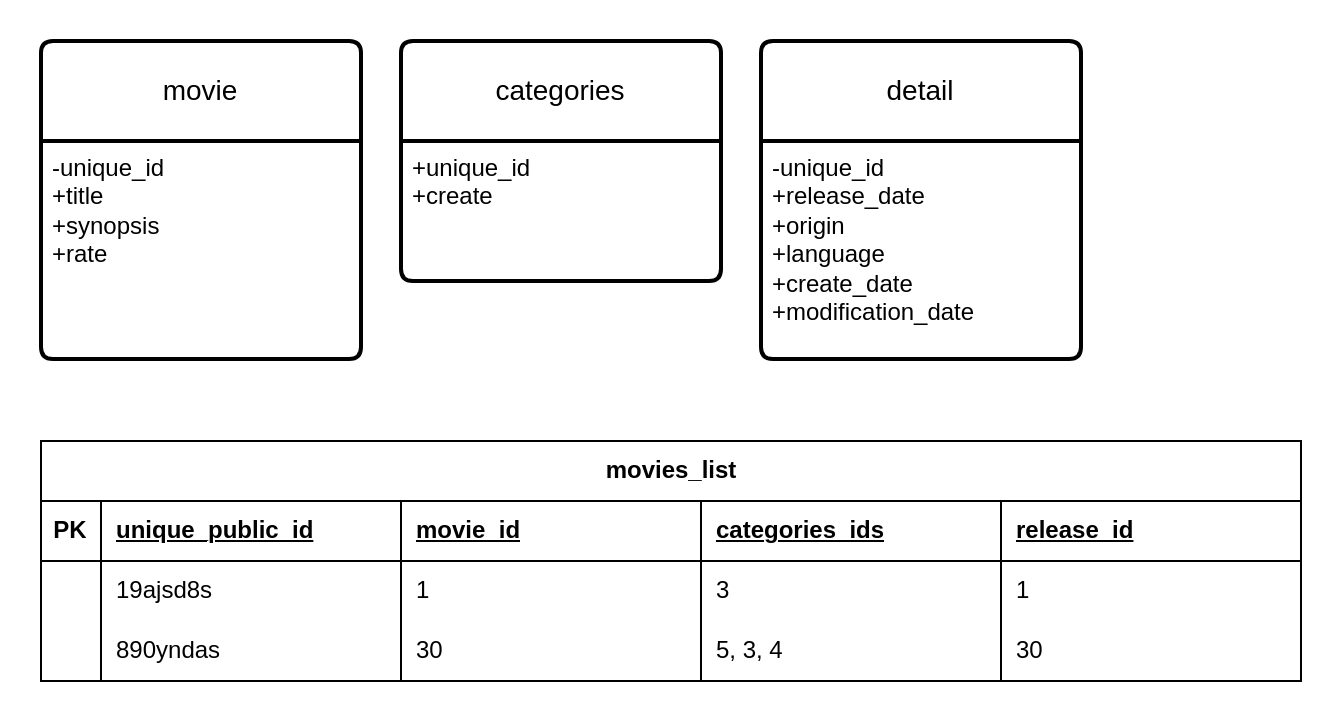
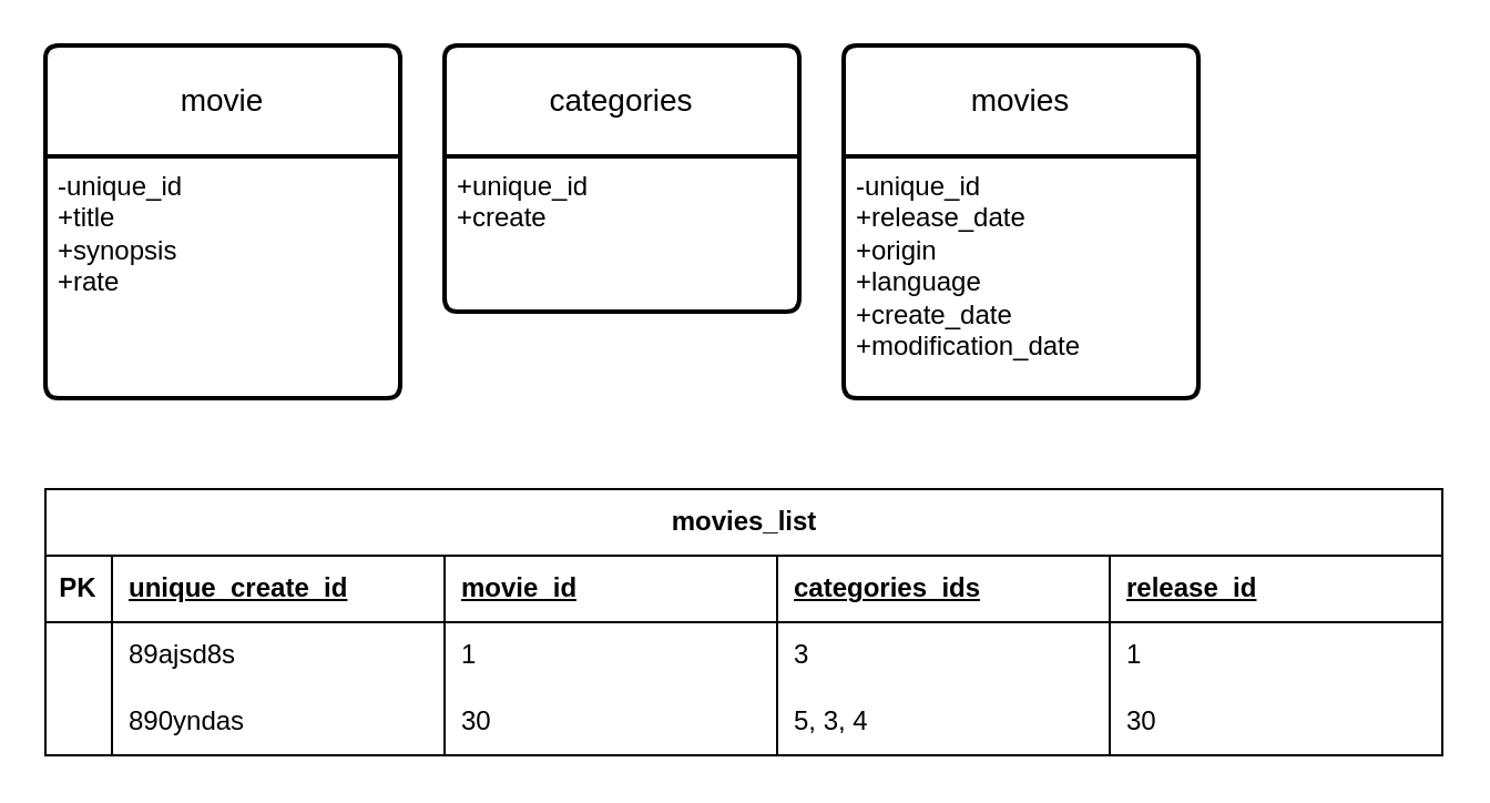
- <mxCell id="7" value="detail" style="swimlane;childLayout=stackLayout;horizontal=1;startSize=50;horizontalStack=0;rounded=1;fontSize=14;fontStyle=0;strokeWidth=2;resizeParent=0;resizeLast=1;shadow=0;dashed=0;align=center;arcSize=4;whiteSpace=wrap;html=1;" parent="2" vertex="1"><mxGeometry x="360" width="160" height="159" as="geometry" /></mxCell>
+ <mxCell id="7" value="movies" style="swimlane;childLayout=stackLayout;horizontal=1;startSize=50;horizontalStack=0;rounded=1;fontSize=14;fontStyle=0;strokeWidth=2;resizeParent=0;resizeLast=1;shadow=0;dashed=0;align=center;arcSize=4;whiteSpace=wrap;html=1;" parent="2" vertex="1"><mxGeometry x="360" width="160" height="159" as="geometry" /></mxCell>
- <mxCell id="12" value="unique_public_id" style="shape=partialRectangle;connectable=0;fillColor=none;top=0;left=0;bottom=0;right=0;align=left;spacingLeft=6;fontStyle=5;overflow=hidden;whiteSpace=wrap;html=1;" parent="10" vertex="1"><mxGeometry x="30" width="150" height="30" as="geometry"><mxRectangle width="150" height="30" as="alternateBounds" /></mxGeometry></mxCell>
+ <mxCell id="12" value="unique_create_id" style="shape=partialRectangle;connectable=0;fillColor=none;top=0;left=0;bottom=0;right=0;align=left;spacingLeft=6;fontStyle=5;overflow=hidden;whiteSpace=wrap;html=1;" parent="10" vertex="1"><mxGeometry x="30" width="150" height="30" as="geometry"><mxRectangle width="150" height="30" as="alternateBounds" /></mxGeometry></mxCell>
- <mxCell id="18" value="19ajsd8s" style="shape=partialRectangle;connectable=0;fillColor=none;top=0;left=0;bottom=0;right=0;align=left;spacingLeft=6;overflow=hidden;whiteSpace=wrap;html=1;" parent="16" vertex="1"><mxGeometry x="30" width="150" height="30" as="geometry"><mxRectangle width="150" height="30" as="alternateBounds" /></mxGeometry></mxCell>
+ <mxCell id="18" value="89ajsd8s" style="shape=partialRectangle;connectable=0;fillColor=none;top=0;left=0;bottom=0;right=0;align=left;spacingLeft=6;overflow=hidden;whiteSpace=wrap;html=1;" parent="16" vertex="1"><mxGeometry x="30" width="150" height="30" as="geometry"><mxRectangle width="150" height="30" as="alternateBounds" /></mxGeometry></mxCell>
